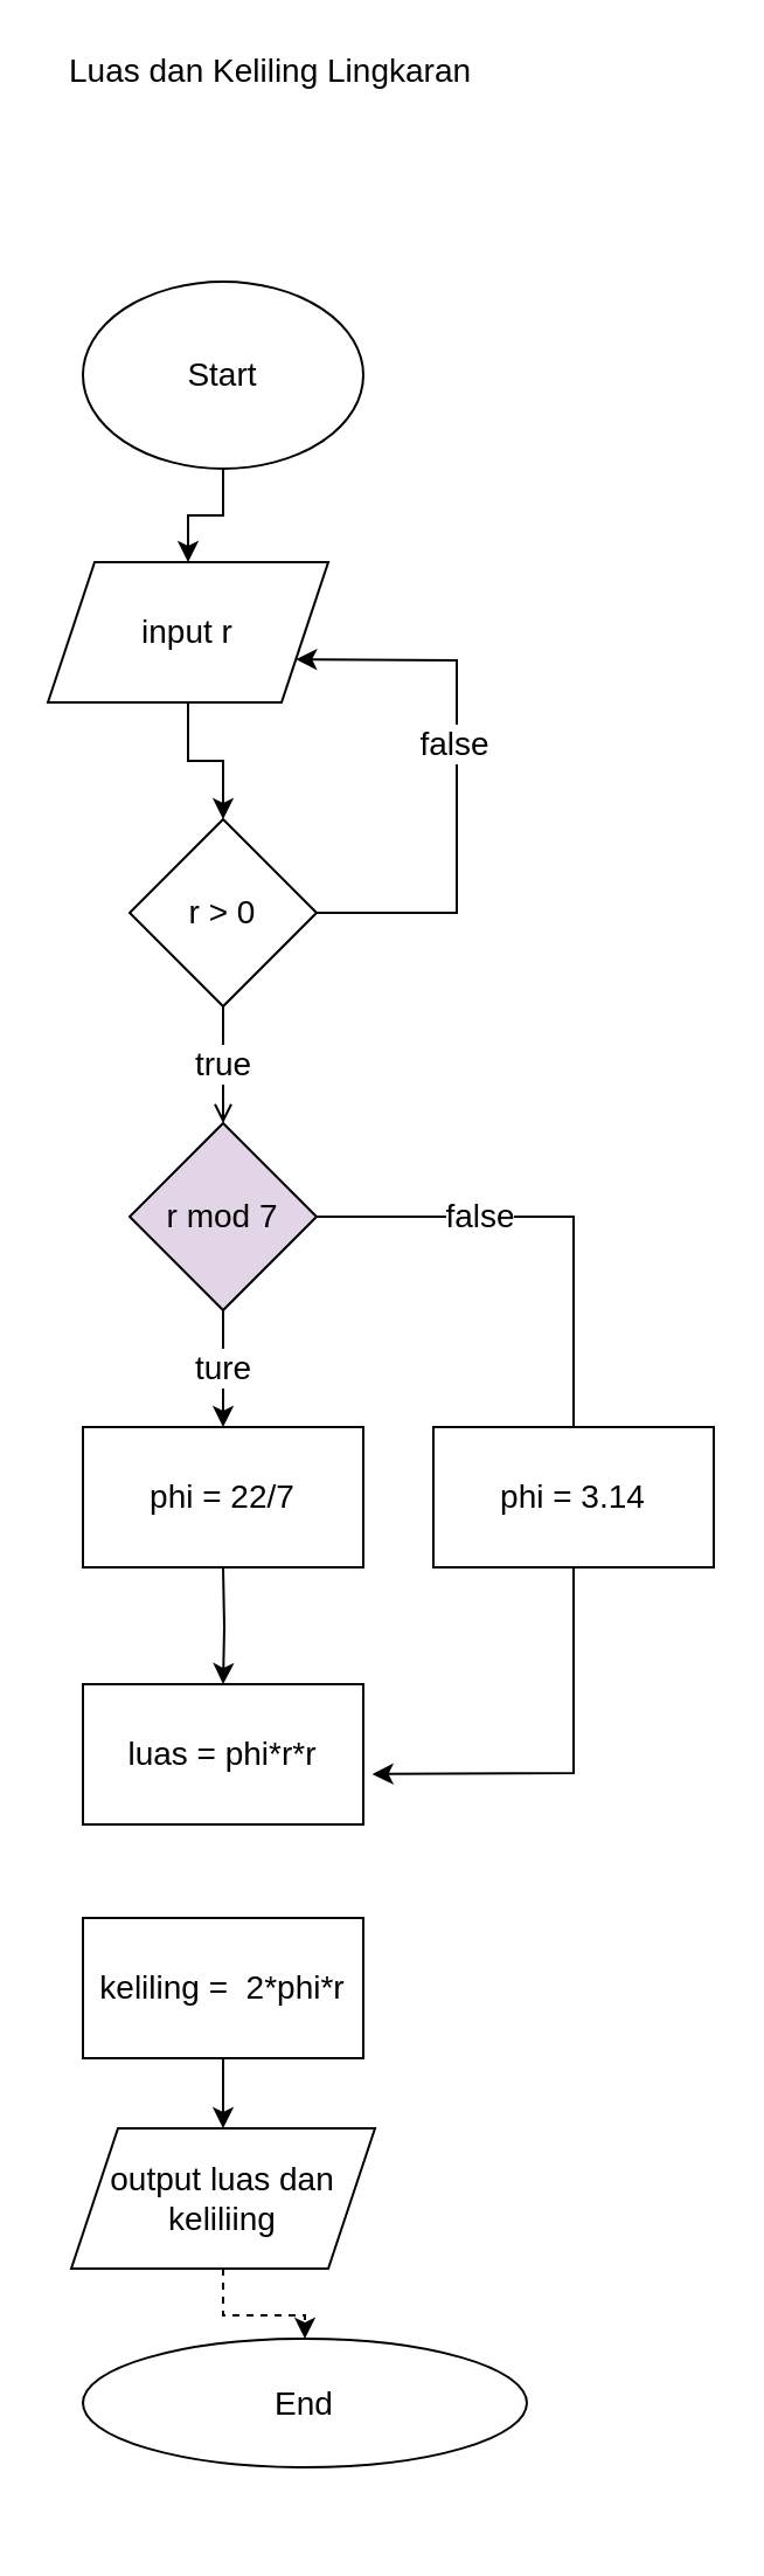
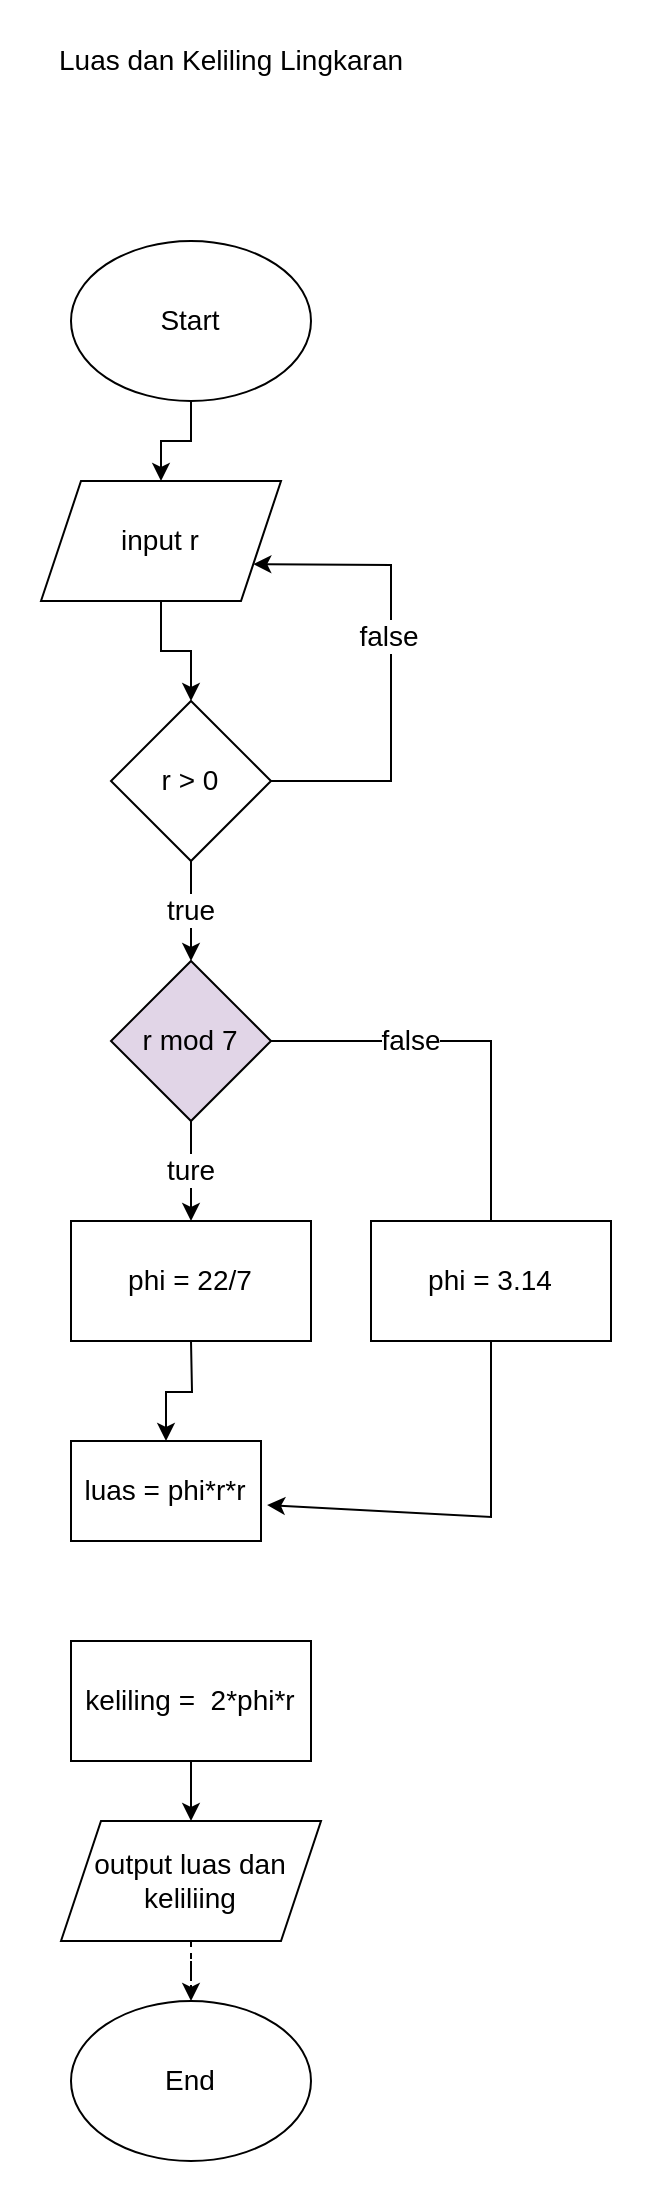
- <mxCell id="7" value="true" style="edgeStyle=orthogonalEdgeStyle;rounded=0;orthogonalLoop=1;jettySize=auto;html=1;fontSize=14;endArrow=open;" parent="1" source="8" target="10" edge="1"><mxGeometry relative="1" as="geometry" /></mxCell>
+ <mxCell id="7" value="true" style="edgeStyle=orthogonalEdgeStyle;rounded=0;orthogonalLoop=1;jettySize=auto;html=1;fontSize=14;" parent="1" source="8" target="10" edge="1"><mxGeometry relative="1" as="geometry" /></mxCell>
- <mxCell id="13" value="luas = phi*r*r" style="rounded=0;whiteSpace=wrap;html=1;fontSize=14;" parent="1" vertex="1"><mxGeometry x="35" y="720" width="120" height="60" as="geometry" /></mxCell>
+ <mxCell id="13" value="luas = phi*r*r" style="rounded=0;whiteSpace=wrap;html=1;fontSize=14;" parent="1" vertex="1"><mxGeometry x="35" y="720" width="95" height="50" as="geometry" /></mxCell>
- <mxCell id="19" value="End" style="ellipse;whiteSpace=wrap;html=1;fontSize=14;" parent="1" vertex="1"><mxGeometry x="35" y="1000" width="190" height="55" as="geometry" /></mxCell>
+ <mxCell id="19" value="End" style="ellipse;whiteSpace=wrap;html=1;fontSize=14;" parent="1" vertex="1"><mxGeometry x="35" y="1000" width="120" height="80" as="geometry" /></mxCell>
